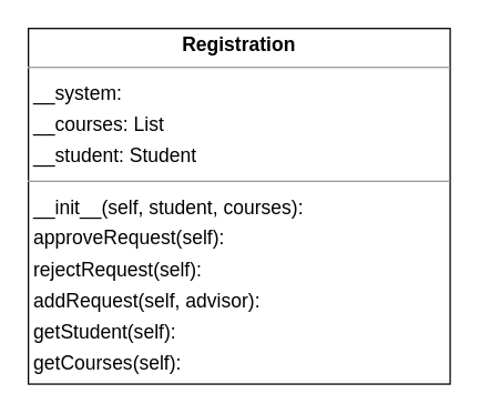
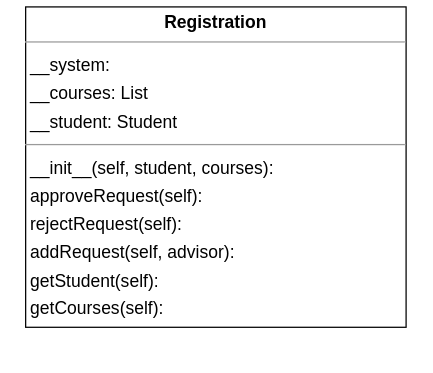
- <mxCell id="2" value="&lt;p style=&quot;margin:0px;margin-top:4px;text-align:center;&quot;&gt;&lt;b&gt;Registration&lt;/b&gt;&lt;/p&gt;&lt;hr size=&quot;1&quot;&gt;&lt;p style=&quot;margin:0 0 0 4px;line-height:1.6;&quot;&gt; __system:&amp;nbsp;&lt;br&gt; __courses: List&lt;br&gt; __student: Student&lt;/p&gt;&lt;hr size=&quot;1&quot;&gt;&lt;p style=&quot;margin:0 0 0 4px;line-height:1.6;&quot;&gt; __init__(self, student, courses): &lt;br&gt; approveRequest(self): &lt;br&gt; rejectRequest(self): &lt;br&gt; addRequest(self, advisor): &lt;br&gt; getStudent(self): &lt;br&gt; getCourses(self): &lt;/p&gt;" style="verticalAlign=top;align=left;overflow=fill;fontSize=14;fontFamily=Helvetica;html=1;rounded=0;shadow=0;comic=0;labelBackgroundColor=none;strokeWidth=1;" parent="1" vertex="1"><mxGeometry x="20" y="20" width="304" height="256" as="geometry" /></mxCell>
+ <mxCell id="2" value="&lt;p style=&quot;margin:0px;margin-top:4px;text-align:center;&quot;&gt;&lt;b&gt;Registration&lt;/b&gt;&lt;/p&gt;&lt;hr size=&quot;1&quot;&gt;&lt;p style=&quot;margin:0 0 0 4px;line-height:1.6;&quot;&gt; __system:&amp;nbsp;&lt;br&gt; __courses: List&lt;br&gt; __student: Student&lt;/p&gt;&lt;hr size=&quot;1&quot;&gt;&lt;p style=&quot;margin:0 0 0 4px;line-height:1.6;&quot;&gt; __init__(self, student, courses): &lt;br&gt; approveRequest(self): &lt;br&gt; rejectRequest(self): &lt;br&gt; addRequest(self, advisor): &lt;br&gt; getStudent(self): &lt;br&gt; getCourses(self): &lt;/p&gt;" style="verticalAlign=top;align=left;overflow=fill;fontSize=14;fontFamily=Helvetica;html=1;rounded=0;shadow=0;comic=0;labelBackgroundColor=none;strokeWidth=1;" parent="1" vertex="1"><mxGeometry x="20" y="5" width="304" height="256" as="geometry" /></mxCell>
